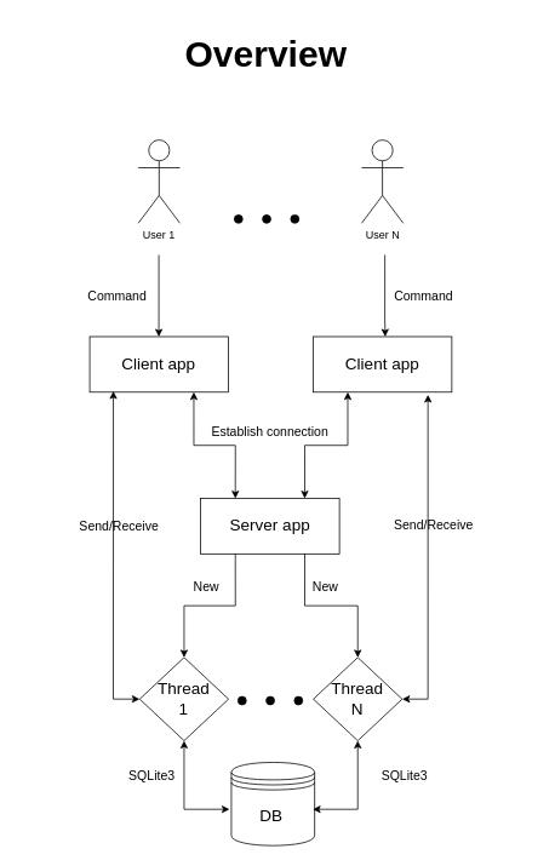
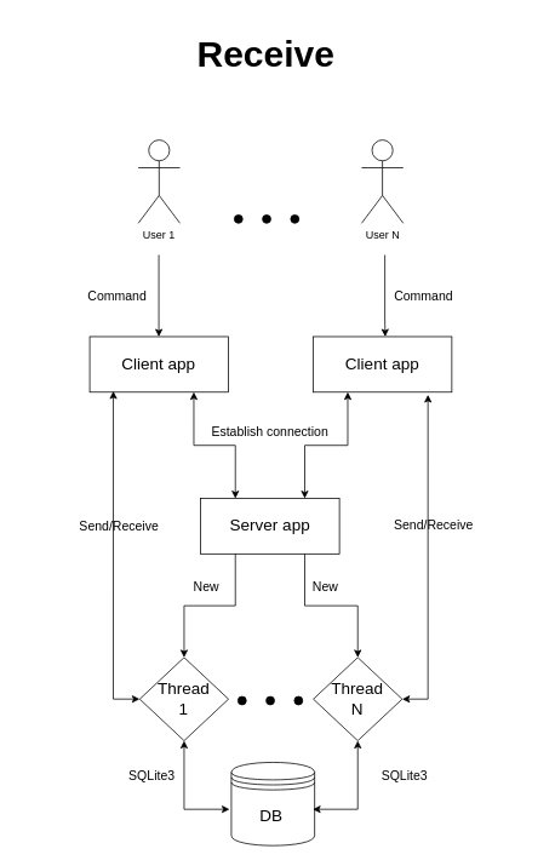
- <mxCell id="2" value="&lt;b&gt;&lt;font style=&quot;font-size: 40px&quot;&gt;Overview&lt;/font&gt;&lt;/b&gt;" style="text;html=1;strokeColor=none;fillColor=none;align=center;verticalAlign=middle;whiteSpace=wrap;rounded=0;fontStyle=0" parent="1" vertex="1"><mxGeometry x="195.13" y="20" width="193.95" height="76.32" as="geometry" /></mxCell>
+ <mxCell id="2" value="&lt;b&gt;&lt;font style=&quot;font-size: 40px&quot;&gt;Receive&lt;/font&gt;&lt;/b&gt;" style="text;html=1;strokeColor=none;fillColor=none;align=center;verticalAlign=middle;whiteSpace=wrap;rounded=0;fontStyle=0" parent="1" vertex="1"><mxGeometry x="195.13" y="20" width="193.95" height="76.32" as="geometry" /></mxCell>
